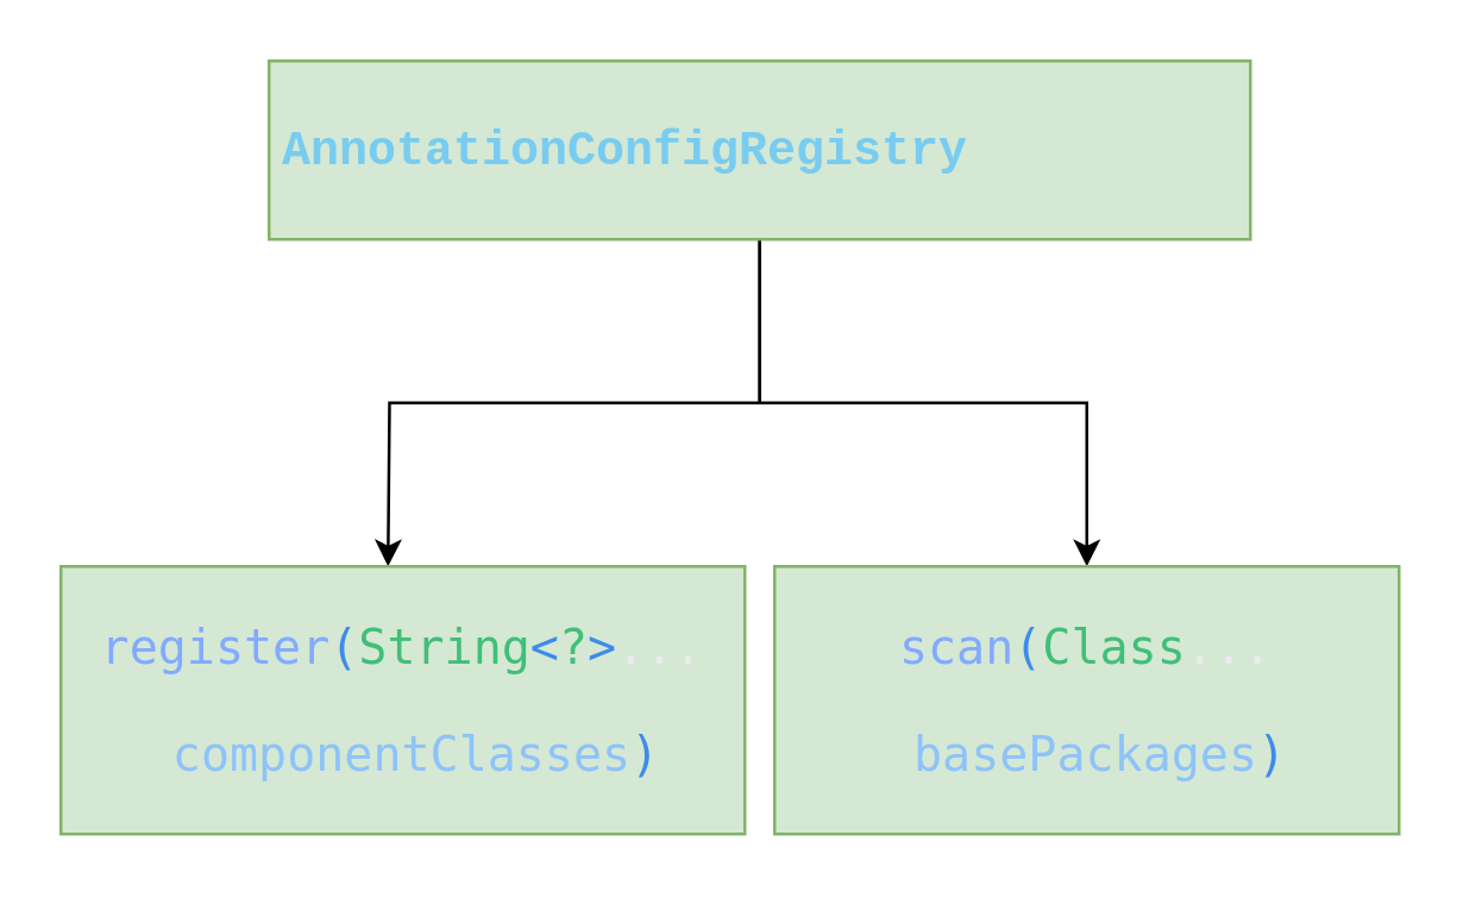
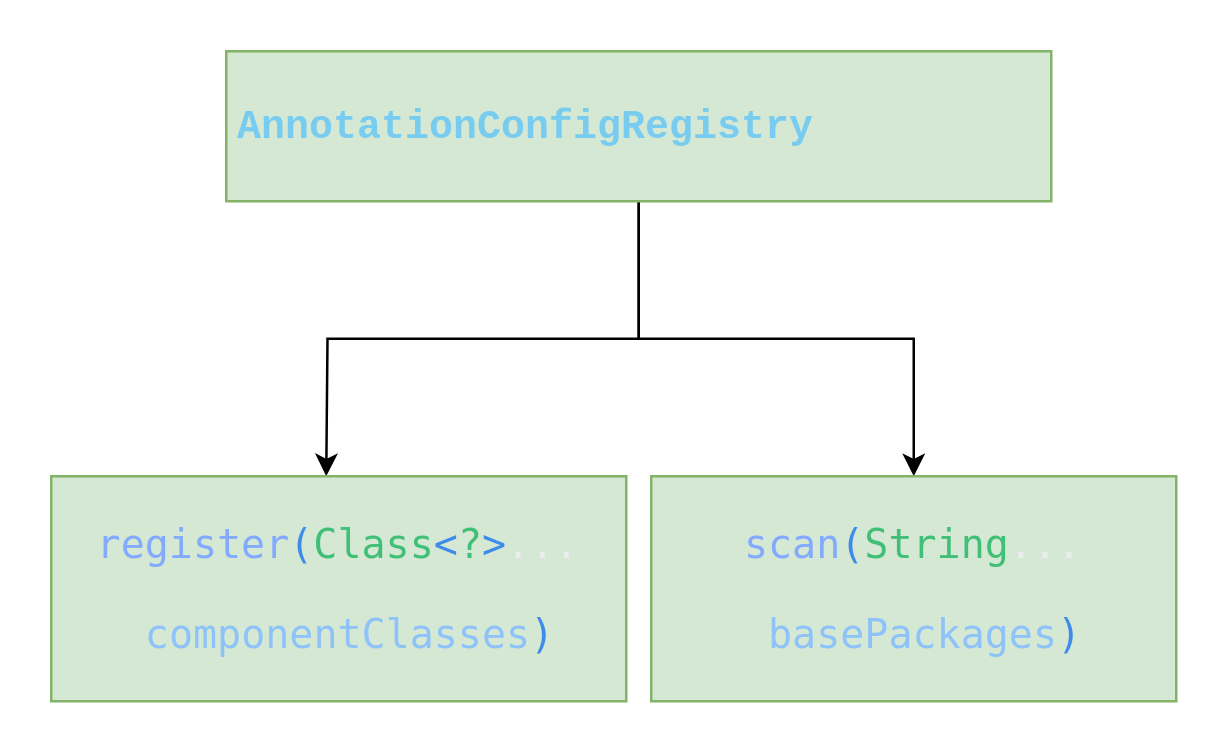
- <mxCell id="5" value="&lt;pre style=&quot;color: rgb(236 , 236 , 238) ; font-family: &amp;#34;jetbrains mono&amp;#34; , monospace ; font-size: 12pt&quot;&gt;&lt;span style=&quot;color: rgb(130 , 170 , 255)&quot;&gt;register&lt;/span&gt;&lt;span style=&quot;color: rgb(61 , 139 , 235)&quot;&gt;(&lt;/span&gt;&lt;span style=&quot;color: rgb(64 , 191 , 119)&quot;&gt;String&lt;/span&gt;&lt;span style=&quot;color: rgb(61 , 139 , 235)&quot;&gt;&amp;lt;&lt;/span&gt;&lt;span style=&quot;color: rgb(64 , 191 , 119)&quot;&gt;?&lt;/span&gt;&lt;span style=&quot;color: rgb(61 , 139 , 235)&quot;&gt;&amp;gt;&lt;/span&gt;...&lt;/pre&gt;&lt;pre style=&quot;color: rgb(236 , 236 , 238) ; font-family: &amp;#34;jetbrains mono&amp;#34; , monospace ; font-size: 12pt&quot;&gt; &lt;span style=&quot;color: rgb(141 , 195 , 249)&quot;&gt;componentClasses&lt;/span&gt;&lt;span style=&quot;color: rgb(61 , 139 , 235)&quot;&gt;)&lt;/span&gt;&lt;/pre&gt;" style="rounded=0;whiteSpace=wrap;html=1;fillColor=#d5e8d4;strokeColor=#82b366;" vertex="1" parent="1"><mxGeometry x="20" y="190" width="230" height="90" as="geometry" /></mxCell>
+ <mxCell id="5" value="&lt;pre style=&quot;color: rgb(236 , 236 , 238) ; font-family: &amp;#34;jetbrains mono&amp;#34; , monospace ; font-size: 12pt&quot;&gt;&lt;span style=&quot;color: rgb(130 , 170 , 255)&quot;&gt;register&lt;/span&gt;&lt;span style=&quot;color: rgb(61 , 139 , 235)&quot;&gt;(&lt;/span&gt;&lt;span style=&quot;color: rgb(64 , 191 , 119)&quot;&gt;Class&lt;/span&gt;&lt;span style=&quot;color: rgb(61 , 139 , 235)&quot;&gt;&amp;lt;&lt;/span&gt;&lt;span style=&quot;color: rgb(64 , 191 , 119)&quot;&gt;?&lt;/span&gt;&lt;span style=&quot;color: rgb(61 , 139 , 235)&quot;&gt;&amp;gt;&lt;/span&gt;...&lt;/pre&gt;&lt;pre style=&quot;color: rgb(236 , 236 , 238) ; font-family: &amp;#34;jetbrains mono&amp;#34; , monospace ; font-size: 12pt&quot;&gt; &lt;span style=&quot;color: rgb(141 , 195 , 249)&quot;&gt;componentClasses&lt;/span&gt;&lt;span style=&quot;color: rgb(61 , 139 , 235)&quot;&gt;)&lt;/span&gt;&lt;/pre&gt;" style="rounded=0;whiteSpace=wrap;html=1;fillColor=#d5e8d4;strokeColor=#82b366;" vertex="1" parent="1"><mxGeometry x="20" y="190" width="230" height="90" as="geometry" /></mxCell>
- <mxCell id="6" value="&lt;pre style=&quot;color: rgb(236 , 236 , 238) ; font-family: &amp;#34;jetbrains mono&amp;#34; , monospace ; font-size: 12pt&quot;&gt;&lt;span style=&quot;color: rgb(130 , 170 , 255)&quot;&gt;scan&lt;/span&gt;&lt;span style=&quot;color: rgb(61 , 139 , 235)&quot;&gt;(&lt;/span&gt;&lt;span style=&quot;color: rgb(64 , 191 , 119)&quot;&gt;Class&lt;/span&gt;...&lt;/pre&gt;&lt;pre style=&quot;color: rgb(236 , 236 , 238) ; font-family: &amp;#34;jetbrains mono&amp;#34; , monospace ; font-size: 12pt&quot;&gt; &lt;span style=&quot;color: rgb(141 , 195 , 249)&quot;&gt;basePackages&lt;/span&gt;&lt;span style=&quot;color: rgb(61 , 139 , 235)&quot;&gt;)&lt;/span&gt;&lt;/pre&gt;" style="rounded=0;whiteSpace=wrap;html=1;fillColor=#d5e8d4;strokeColor=#82b366;" vertex="1" parent="1"><mxGeometry x="260" y="190" width="210" height="90" as="geometry" /></mxCell>
+ <mxCell id="6" value="&lt;pre style=&quot;color: rgb(236 , 236 , 238) ; font-family: &amp;#34;jetbrains mono&amp;#34; , monospace ; font-size: 12pt&quot;&gt;&lt;span style=&quot;color: rgb(130 , 170 , 255)&quot;&gt;scan&lt;/span&gt;&lt;span style=&quot;color: rgb(61 , 139 , 235)&quot;&gt;(&lt;/span&gt;&lt;span style=&quot;color: rgb(64 , 191 , 119)&quot;&gt;String&lt;/span&gt;...&lt;/pre&gt;&lt;pre style=&quot;color: rgb(236 , 236 , 238) ; font-family: &amp;#34;jetbrains mono&amp;#34; , monospace ; font-size: 12pt&quot;&gt; &lt;span style=&quot;color: rgb(141 , 195 , 249)&quot;&gt;basePackages&lt;/span&gt;&lt;span style=&quot;color: rgb(61 , 139 , 235)&quot;&gt;)&lt;/span&gt;&lt;/pre&gt;" style="rounded=0;whiteSpace=wrap;html=1;fillColor=#d5e8d4;strokeColor=#82b366;" vertex="1" parent="1"><mxGeometry x="260" y="190" width="210" height="90" as="geometry" /></mxCell>
